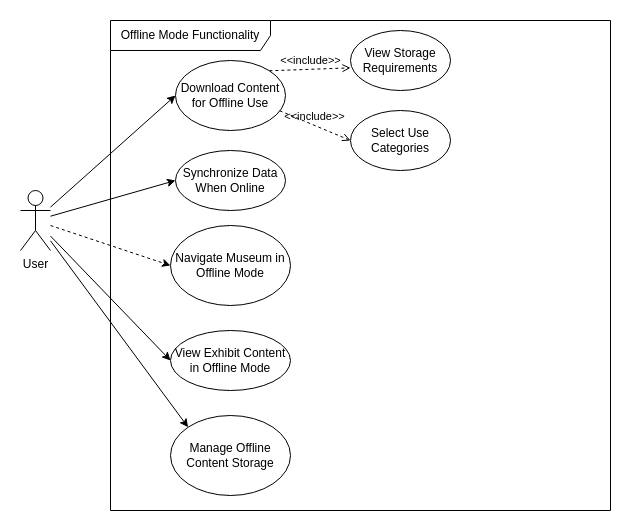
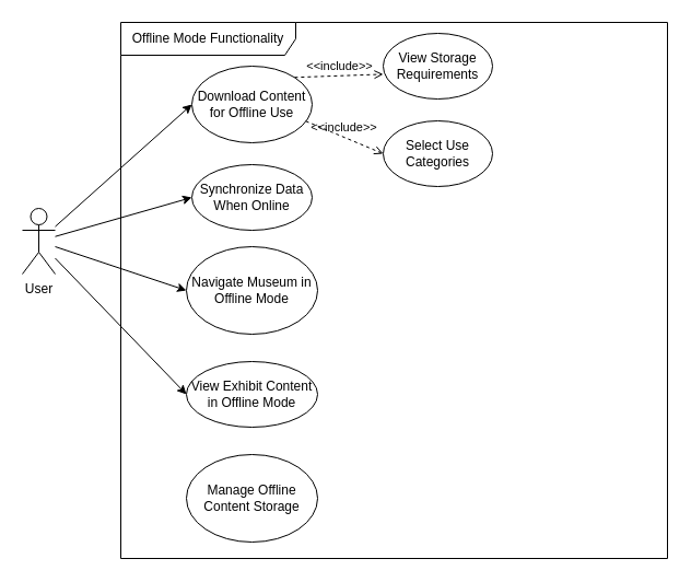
- <mxCell id="14" value="" style="endArrow=classic;html=1;rounded=0;entryX=0;entryY=0.5;entryDx=0;entryDy=0;dashed=1;" edge="1" parent="1" source="12" target="6"><mxGeometry width="50" height="50" relative="1" as="geometry"><mxPoint x="60" y="216" as="sourcePoint" /><mxPoint x="160" y="125" as="targetPoint" /></mxGeometry></mxCell>
+ <mxCell id="14" value="" style="endArrow=classic;html=1;rounded=0;entryX=0;entryY=0.5;entryDx=0;entryDy=0;" edge="1" parent="1" source="12" target="6"><mxGeometry width="50" height="50" relative="1" as="geometry"><mxPoint x="60" y="216" as="sourcePoint" /><mxPoint x="160" y="125" as="targetPoint" /></mxGeometry></mxCell>
- <mxCell id="16" value="" style="endArrow=classic;html=1;rounded=0;entryX=0;entryY=0;entryDx=0;entryDy=0;" edge="1" parent="1" source="12" target="9"><mxGeometry width="50" height="50" relative="1" as="geometry"><mxPoint x="80" y="236" as="sourcePoint" /><mxPoint x="180" y="145" as="targetPoint" /></mxGeometry></mxCell>
